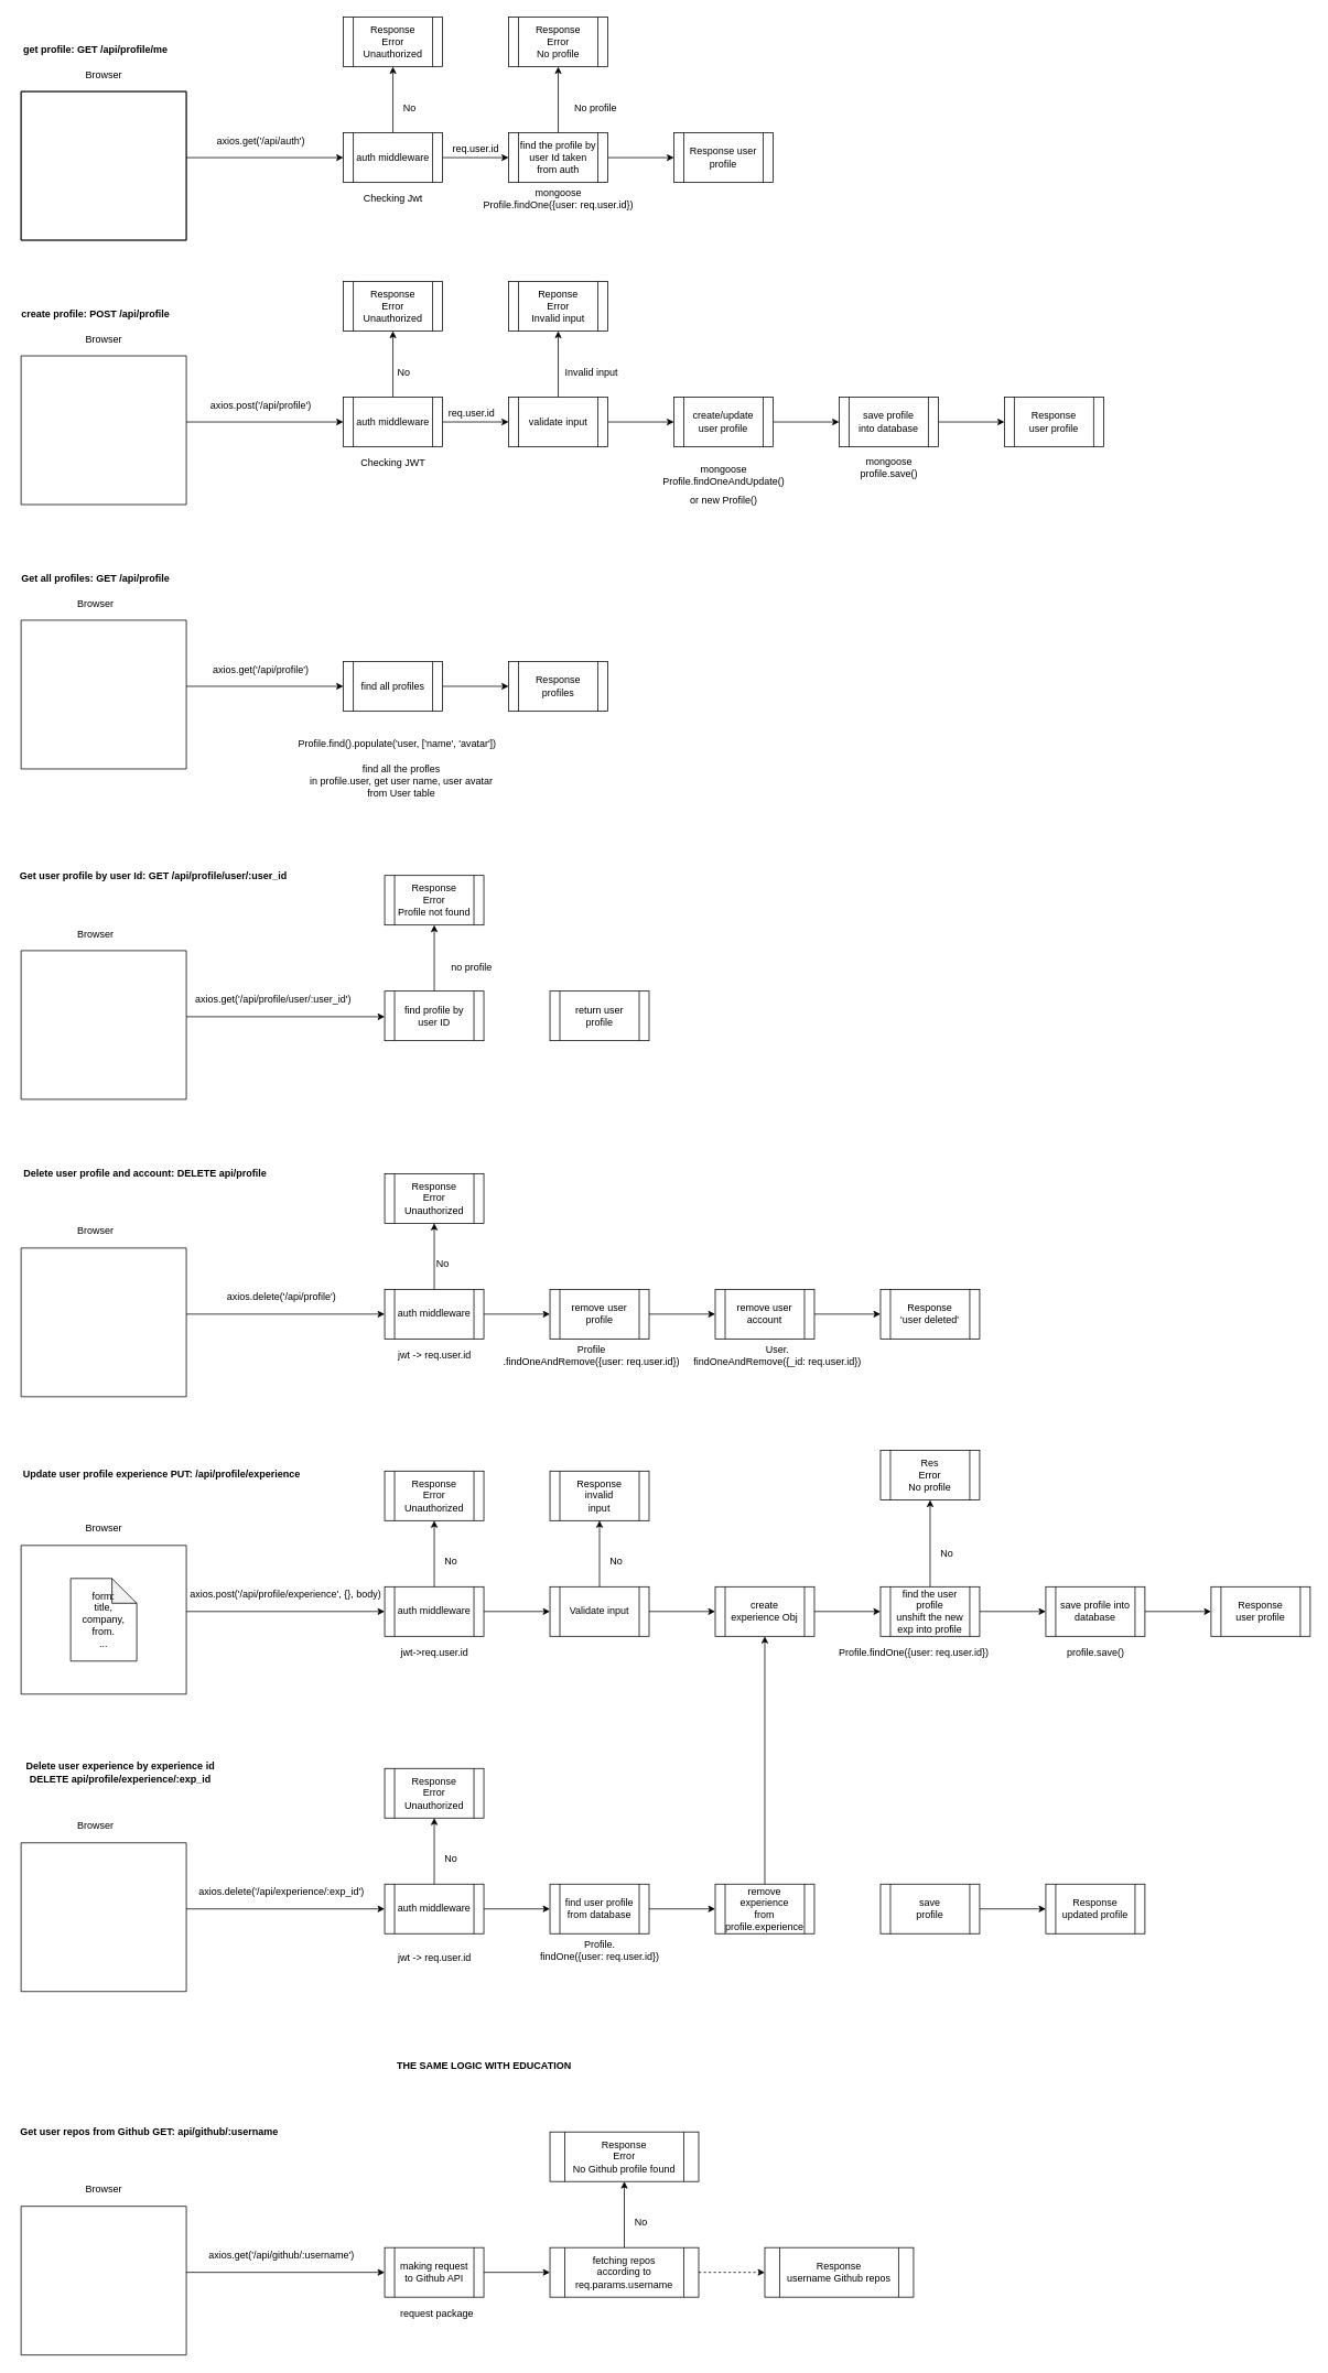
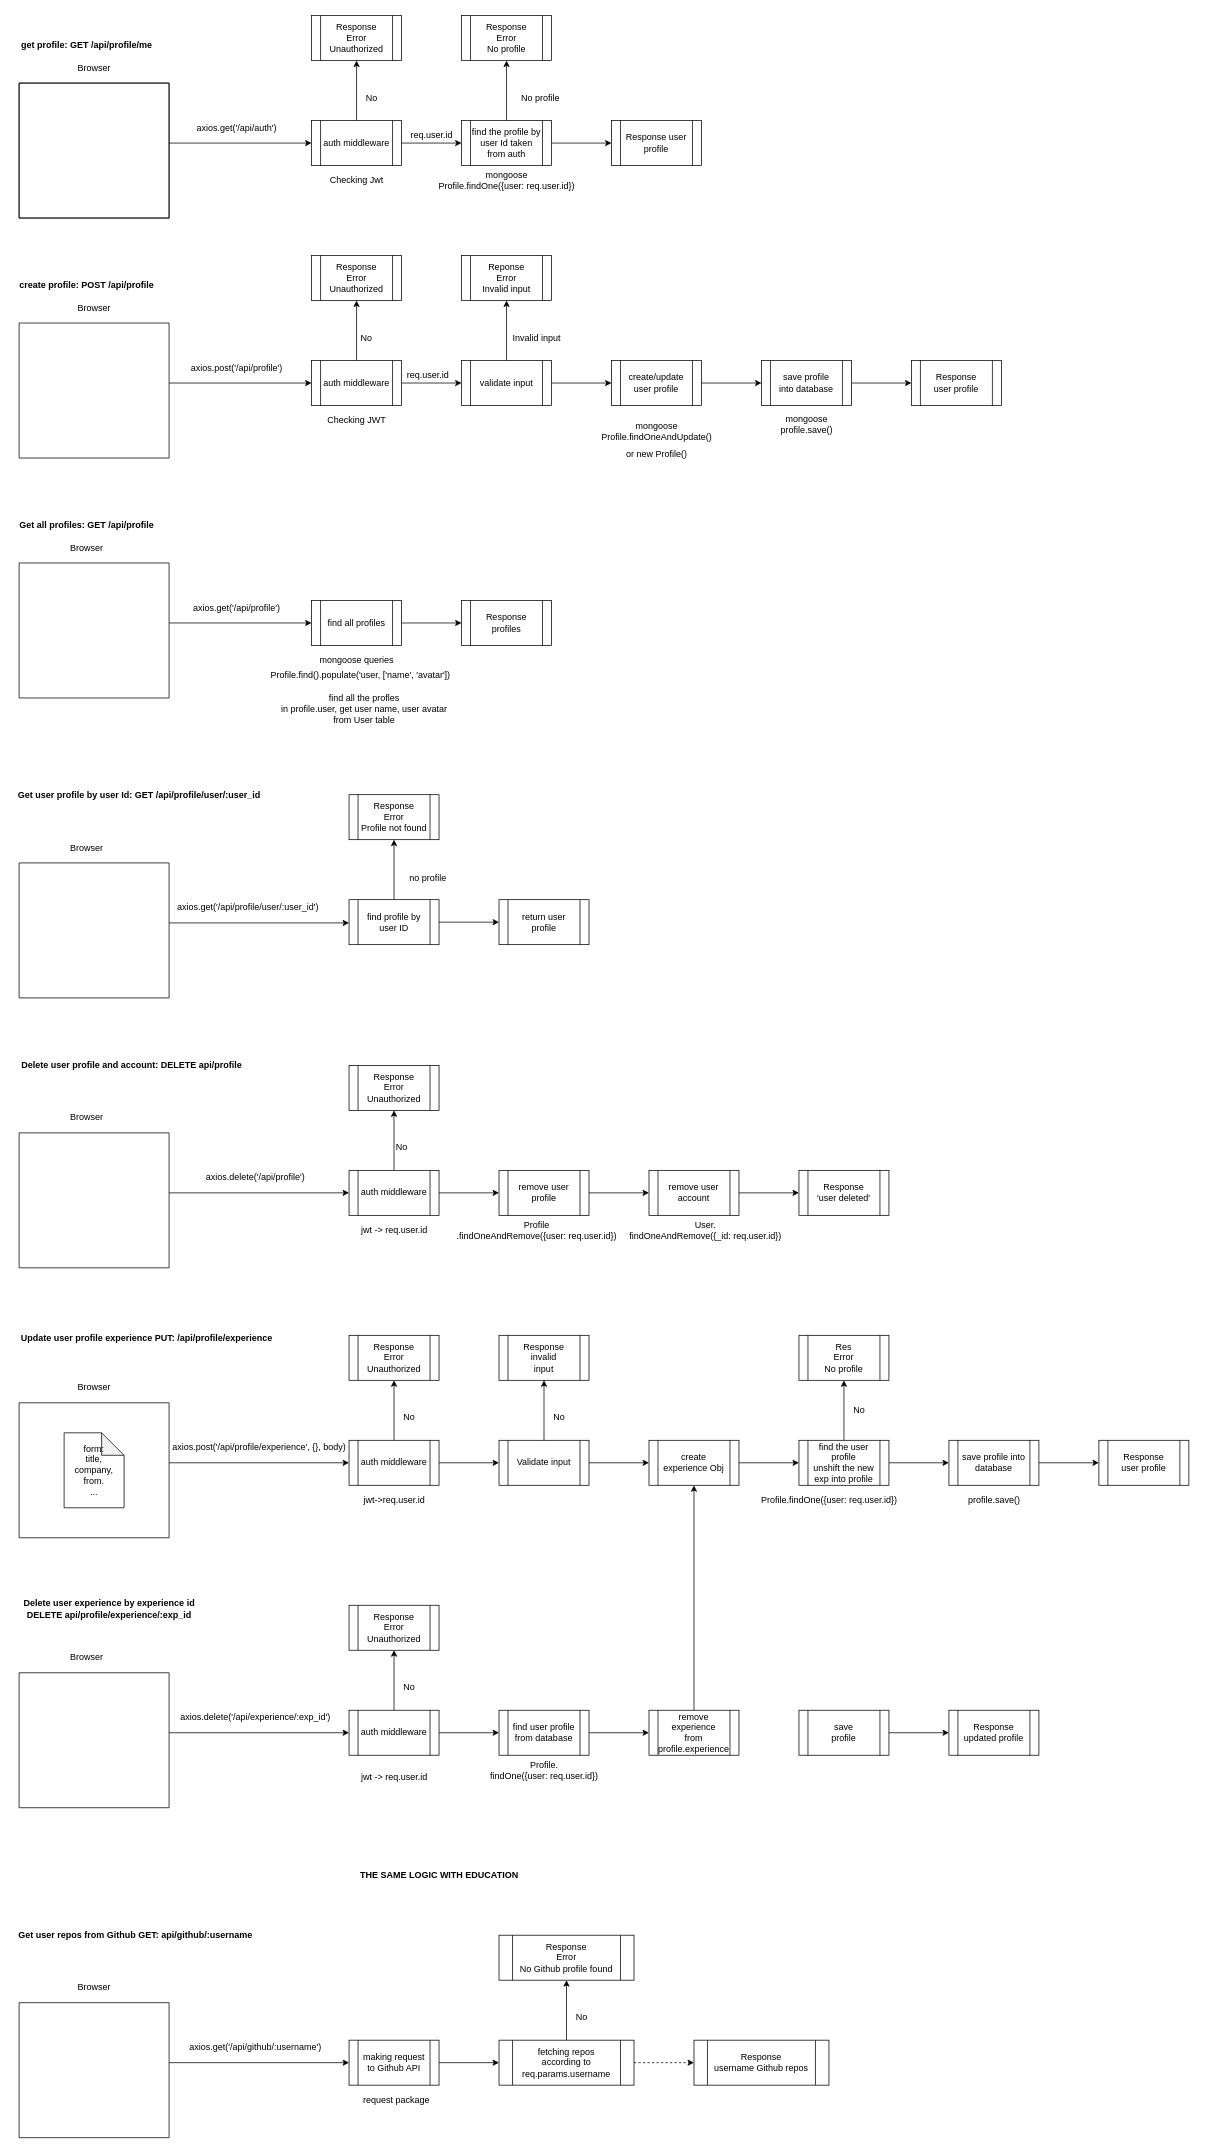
+ <mxCell id="54" value="mongoose queries" style="text;html=1;align=center;verticalAlign=middle;resizable=0;points=[];autosize=1;strokeColor=none;" vertex="1" parent="1"><mxGeometry x="415" y="870" width="120" height="20" as="geometry" /></mxCell>
+ <mxCell id="64" value="" style="edgeStyle=orthogonalEdgeStyle;rounded=0;orthogonalLoop=1;jettySize=auto;html=1;" edge="1" parent="1" source="65" target="68"><mxGeometry relative="1" as="geometry" /></mxCell>
- <mxCell id="112" value="&lt;div&gt;Res&lt;/div&gt;&lt;div&gt;Error&lt;/div&gt;&lt;div&gt;No profile&lt;br&gt;&lt;/div&gt;" style="shape=process;whiteSpace=wrap;html=1;backgroundOutline=1;" vertex="1" parent="1"><mxGeometry x="1065" y="1755" width="120" height="60" as="geometry" /></mxCell>
+ <mxCell id="112" value="&lt;div&gt;Res&lt;/div&gt;&lt;div&gt;Error&lt;/div&gt;&lt;div&gt;No profile&lt;br&gt;&lt;/div&gt;" style="shape=process;whiteSpace=wrap;html=1;backgroundOutline=1;" vertex="1" parent="1"><mxGeometry x="1065" y="1780" width="120" height="60" as="geometry" /></mxCell>
